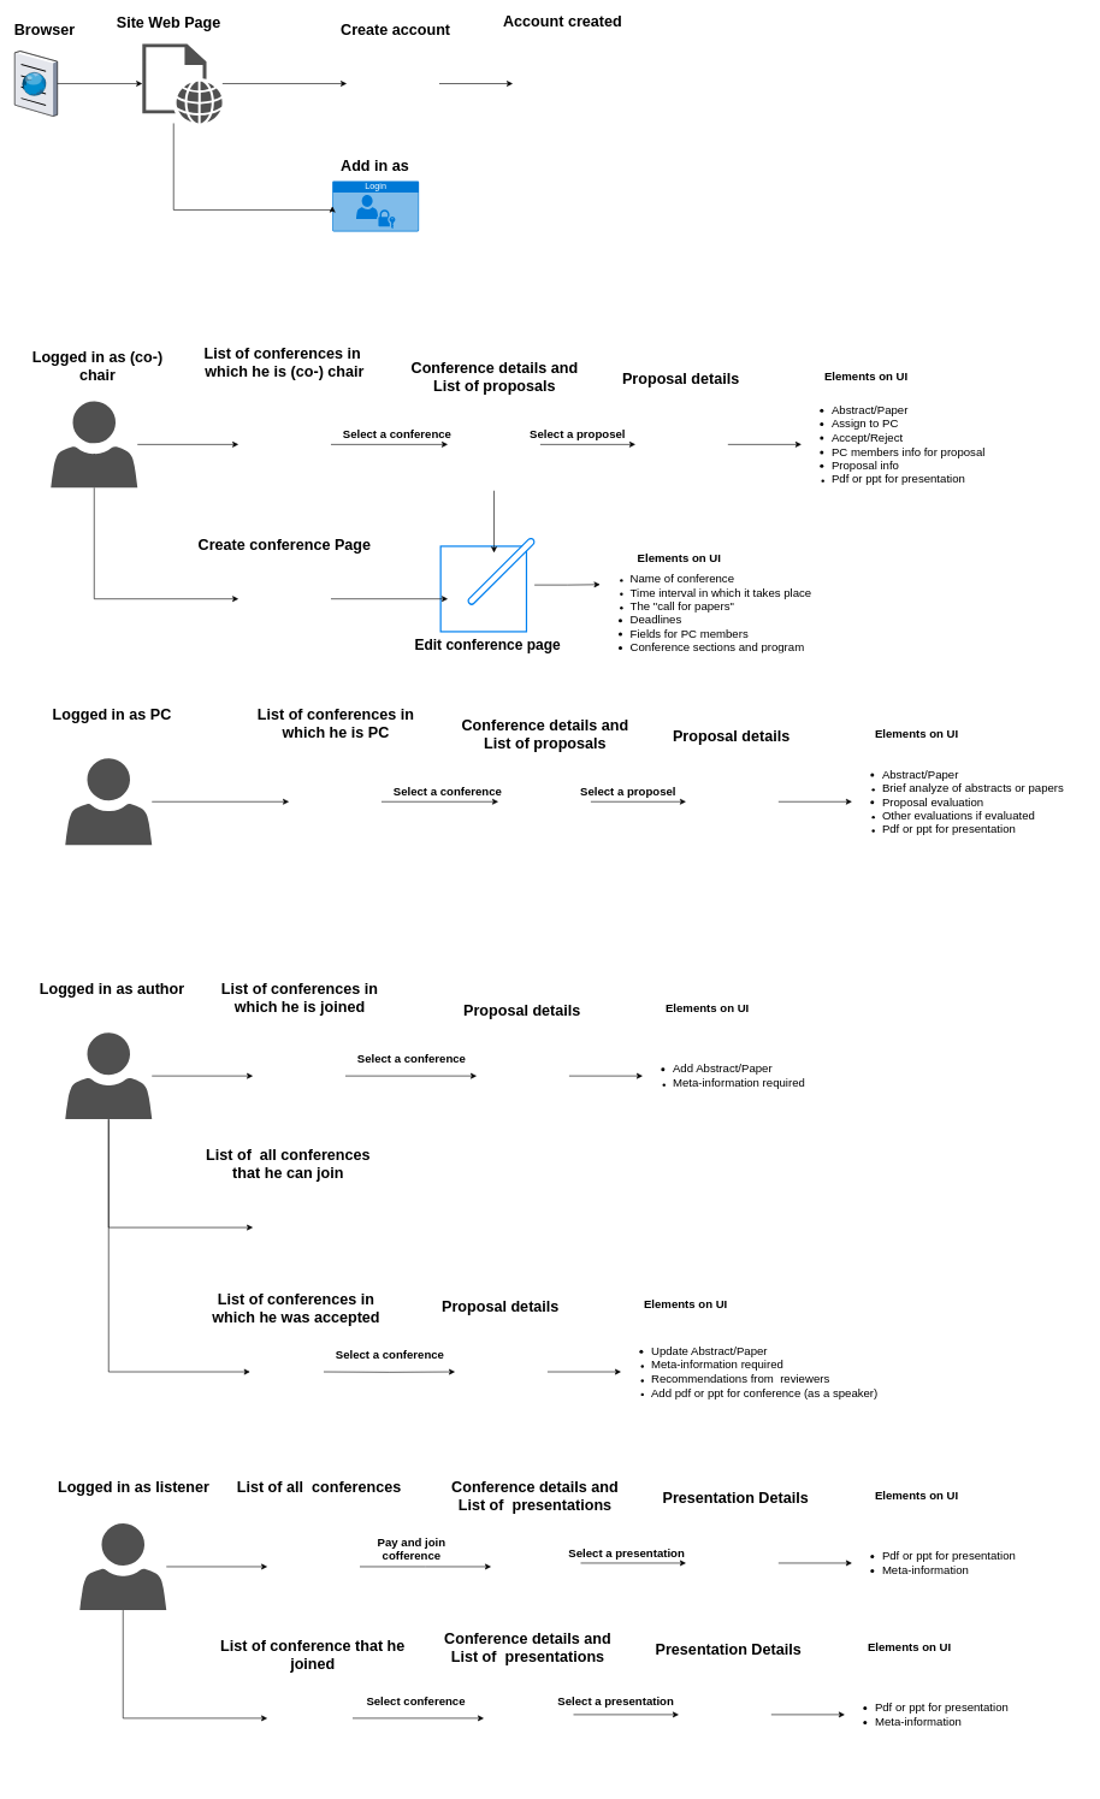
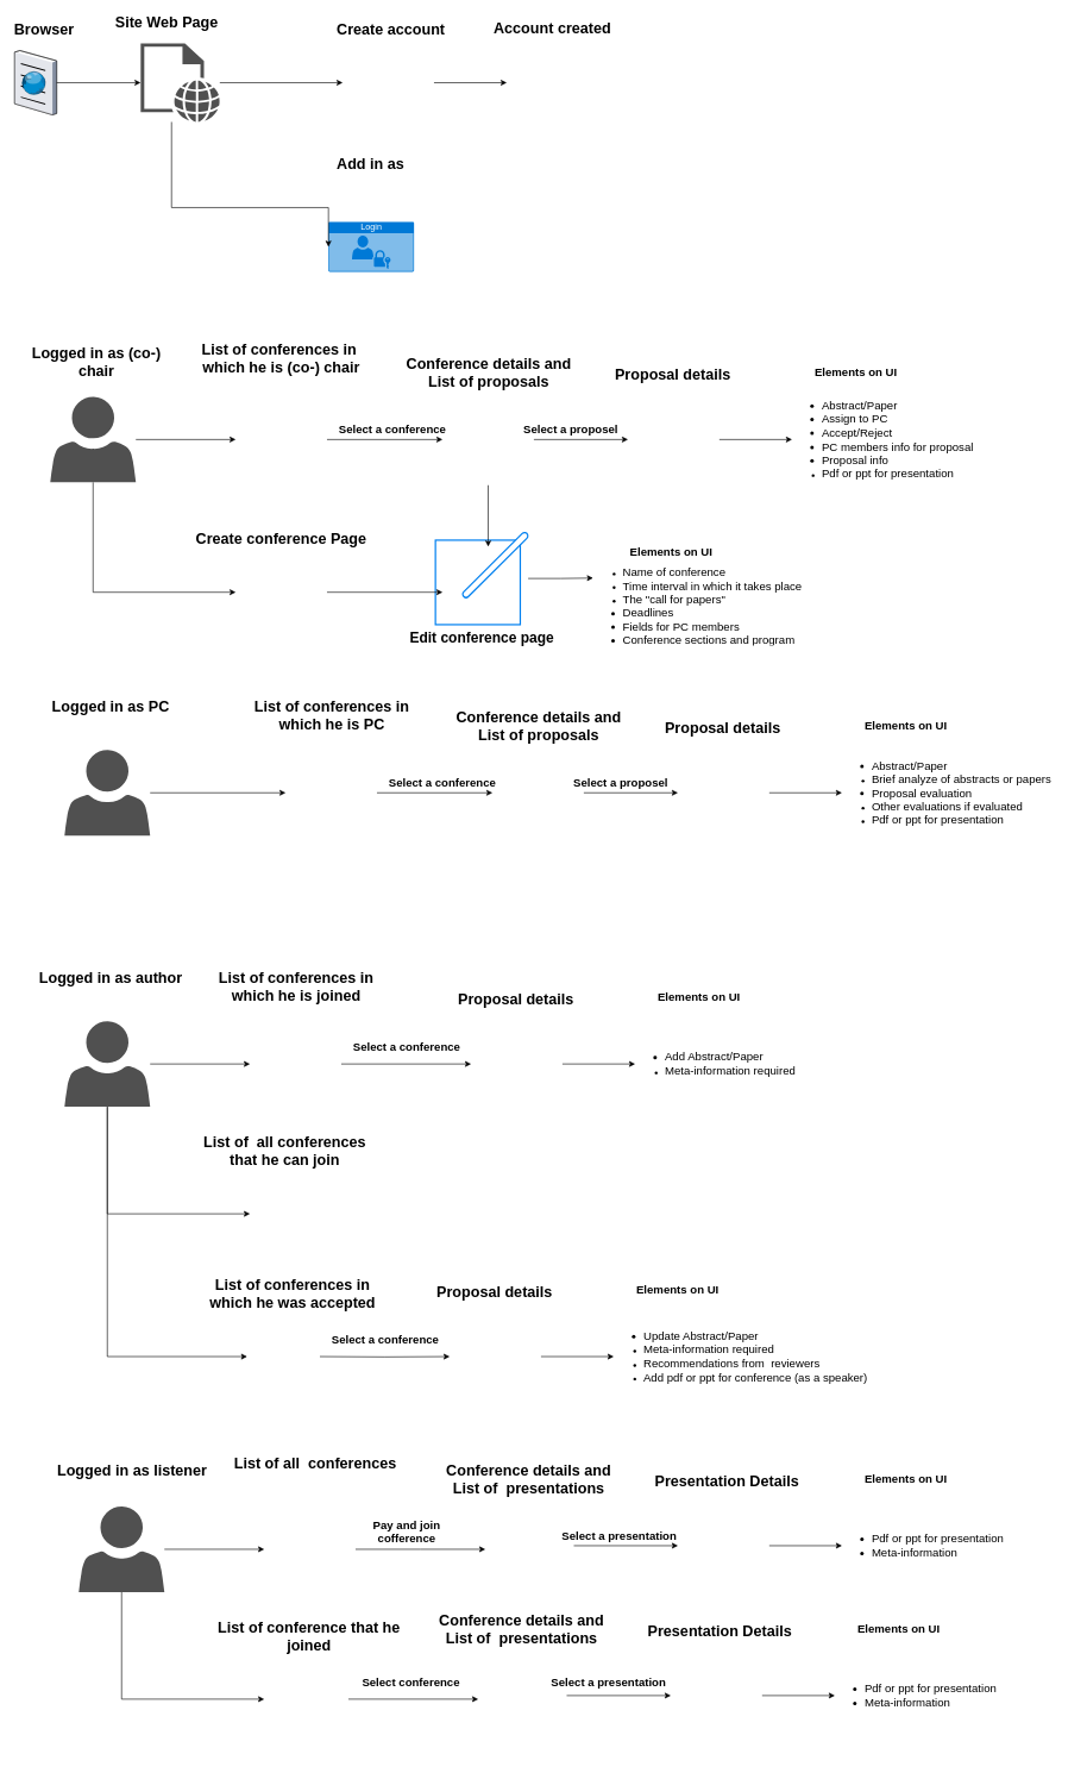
- <mxCell id="14" value="&lt;div style=&quot;text-align: center&quot;&gt;&lt;span style=&quot;font-size: 21px&quot;&gt;&lt;font face=&quot;helvetica&quot;&gt;&lt;b&gt;Account created&lt;/b&gt;&lt;/font&gt;&lt;/span&gt;&lt;/div&gt;" style="text;whiteSpace=wrap;html=1;" vertex="1" parent="1"><mxGeometry x="695" y="10" width="180" height="30" as="geometry" /></mxCell>
+ <mxCell id="14" value="&lt;div style=&quot;text-align: center&quot;&gt;&lt;span style=&quot;font-size: 21px&quot;&gt;&lt;font face=&quot;helvetica&quot;&gt;&lt;b&gt;Account created&lt;/b&gt;&lt;/font&gt;&lt;/span&gt;&lt;/div&gt;" style="text;whiteSpace=wrap;html=1;" vertex="1" parent="1"><mxGeometry x="690" y="20" width="180" height="30" as="geometry" /></mxCell>
- <mxCell id="2" value="Login" style="html=1;strokeColor=none;fillColor=#0079D6;labelPosition=center;verticalLabelPosition=middle;verticalAlign=top;align=center;fontSize=12;outlineConnect=0;spacingTop=-6;fontColor=#FFFFFF;shape=mxgraph.sitemap.login;" vertex="1" parent="1"><mxGeometry x="460" y="250" width="120" height="70" as="geometry" /></mxCell>
+ <mxCell id="2" value="Login" style="html=1;strokeColor=none;fillColor=#0079D6;labelPosition=center;verticalLabelPosition=middle;verticalAlign=top;align=center;fontSize=12;outlineConnect=0;spacingTop=-6;fontColor=#FFFFFF;shape=mxgraph.sitemap.login;" vertex="1" parent="1"><mxGeometry x="460" y="310" width="120" height="70" as="geometry" /></mxCell>
- <mxCell id="98" value="&lt;div style=&quot;text-align: center&quot;&gt;&lt;font face=&quot;helvetica&quot;&gt;&lt;span style=&quot;font-size: 21px&quot;&gt;&lt;b&gt;List of all&amp;nbsp; conferences&amp;nbsp;&lt;/b&gt;&lt;/span&gt;&lt;/font&gt;&lt;/div&gt;" style="text;whiteSpace=wrap;html=1;" vertex="1" parent="1"><mxGeometry x="326" y="2040" width="254" height="30" as="geometry" /></mxCell>
+ <mxCell id="98" value="&lt;div style=&quot;text-align: center&quot;&gt;&lt;font face=&quot;helvetica&quot;&gt;&lt;span style=&quot;font-size: 21px&quot;&gt;&lt;b&gt;List of all&amp;nbsp; conferences&amp;nbsp;&lt;/b&gt;&lt;/span&gt;&lt;/font&gt;&lt;/div&gt;" style="text;whiteSpace=wrap;html=1;" vertex="1" parent="1"><mxGeometry x="326" y="2030" width="254" height="30" as="geometry" /></mxCell>
